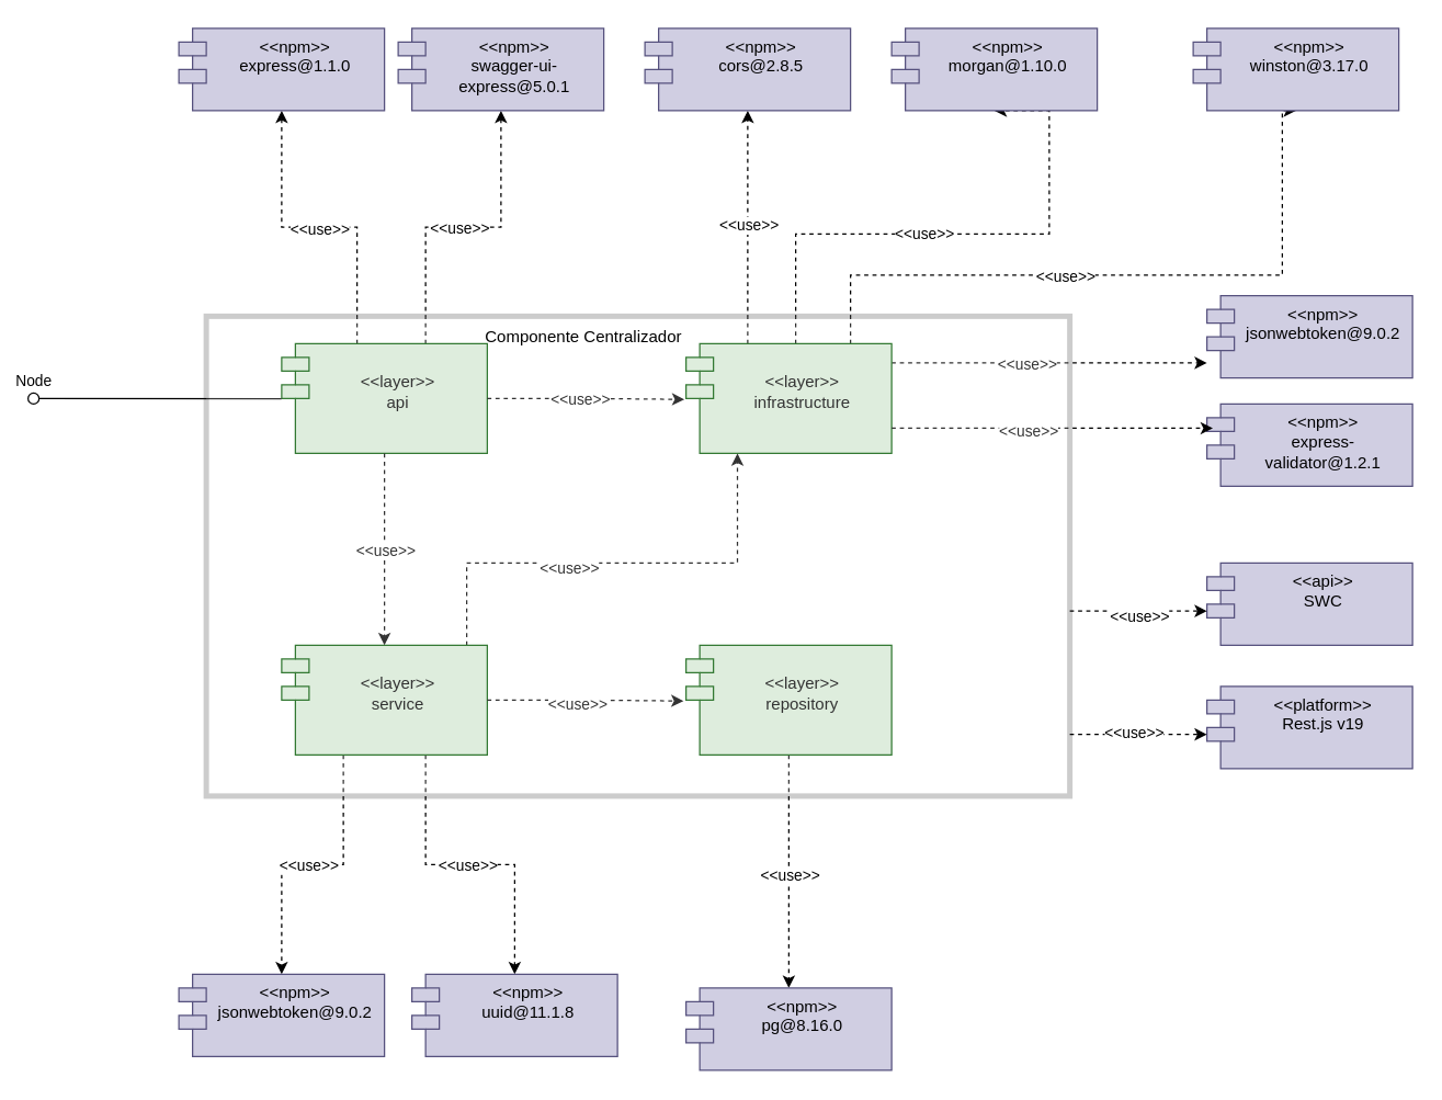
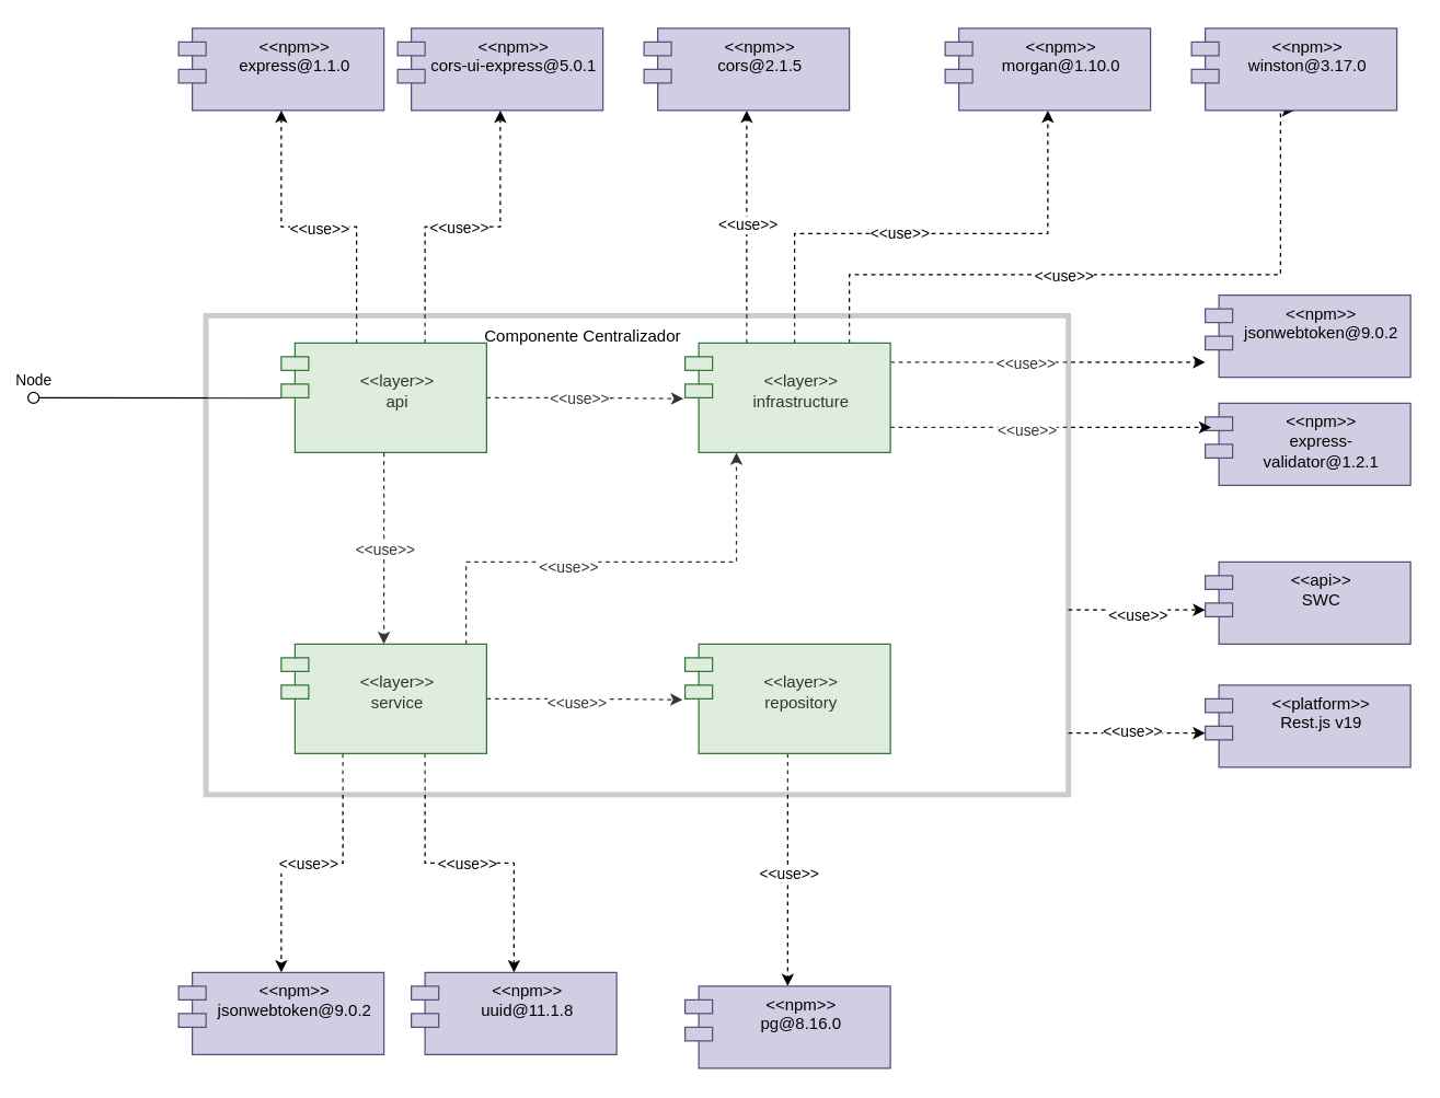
- <mxCell id="39" value="&amp;lt;&amp;lt;npm&amp;gt;&amp;gt;&lt;div&gt;cors@2.8.5&lt;/div&gt;" style="shape=module;align=left;spacingLeft=20;align=center;verticalAlign=top;whiteSpace=wrap;html=1;fillColor=#d0cee2;strokeColor=#56517e;" vertex="1" parent="1"><mxGeometry x="470" y="20" width="150" height="60" as="geometry" /></mxCell>
+ <mxCell id="39" value="&amp;lt;&amp;lt;npm&amp;gt;&amp;gt;&lt;div&gt;cors@2.1.5&lt;/div&gt;" style="shape=module;align=left;spacingLeft=20;align=center;verticalAlign=top;whiteSpace=wrap;html=1;fillColor=#d0cee2;strokeColor=#56517e;" vertex="1" parent="1"><mxGeometry x="470" y="20" width="150" height="60" as="geometry" /></mxCell>
- <mxCell id="35" value="&amp;lt;&amp;lt;npm&amp;gt;&amp;gt;&lt;div&gt;swagger-ui-express@5.0.1&lt;/div&gt;" style="shape=module;align=left;spacingLeft=20;align=center;verticalAlign=top;whiteSpace=wrap;html=1;fillColor=#d0cee2;strokeColor=#56517e;" vertex="1" parent="1"><mxGeometry x="290" y="20" width="150" height="60" as="geometry" /></mxCell>
+ <mxCell id="35" value="&amp;lt;&amp;lt;npm&amp;gt;&amp;gt;&lt;div&gt;cors-ui-express@5.0.1&lt;/div&gt;" style="shape=module;align=left;spacingLeft=20;align=center;verticalAlign=top;whiteSpace=wrap;html=1;fillColor=#d0cee2;strokeColor=#56517e;" vertex="1" parent="1"><mxGeometry x="290" y="20" width="150" height="60" as="geometry" /></mxCell>
- <mxCell id="40" value="&amp;lt;&amp;lt;npm&amp;gt;&amp;gt;&lt;div&gt;morgan@1.10.0&lt;/div&gt;" style="shape=module;align=left;spacingLeft=20;align=center;verticalAlign=top;whiteSpace=wrap;html=1;fillColor=#d0cee2;strokeColor=#56517e;" vertex="1" parent="1"><mxGeometry x="650" y="20" width="150" height="60" as="geometry" /></mxCell>
+ <mxCell id="40" value="&amp;lt;&amp;lt;npm&amp;gt;&amp;gt;&lt;div&gt;morgan@1.10.0&lt;/div&gt;" style="shape=module;align=left;spacingLeft=20;align=center;verticalAlign=top;whiteSpace=wrap;html=1;fillColor=#d0cee2;strokeColor=#56517e;" vertex="1" parent="1"><mxGeometry x="690" y="20" width="150" height="60" as="geometry" /></mxCell>
